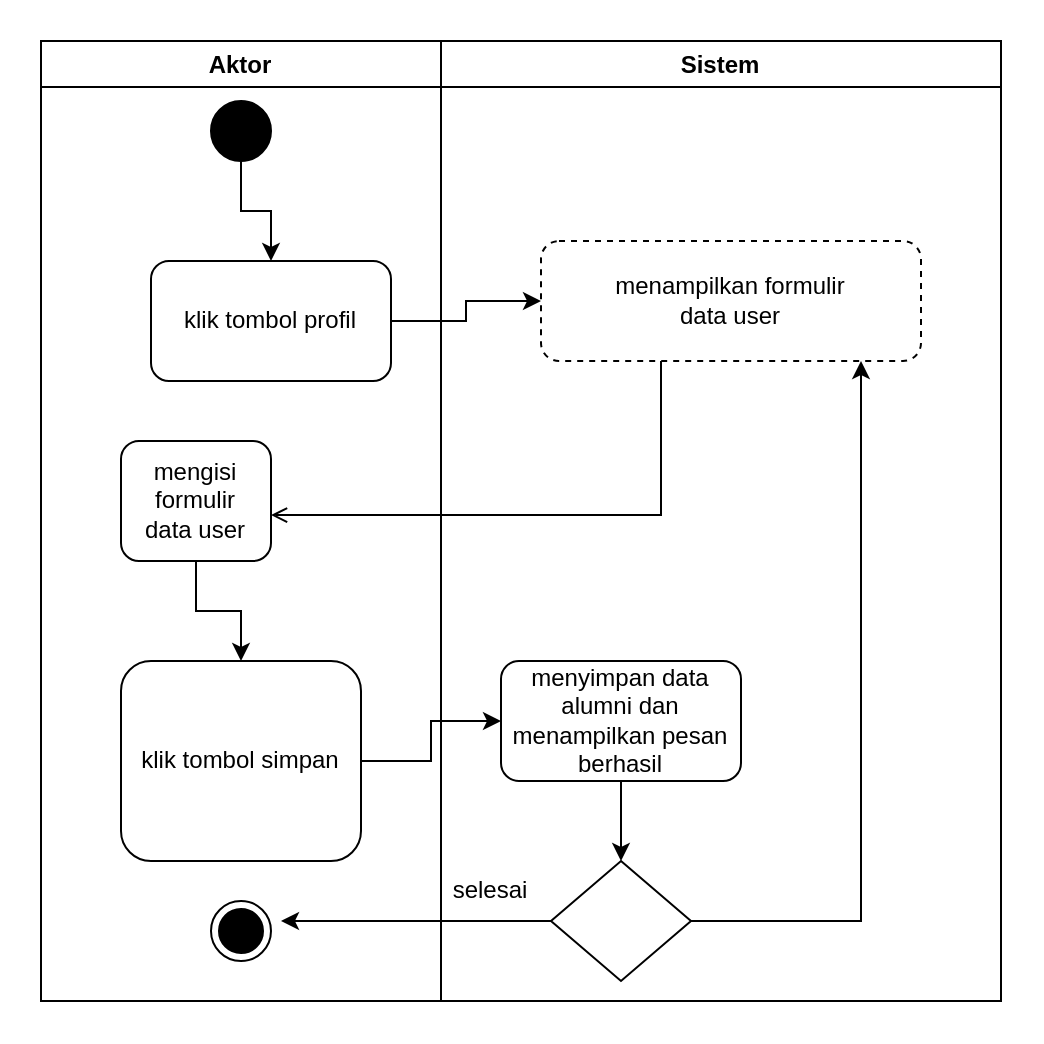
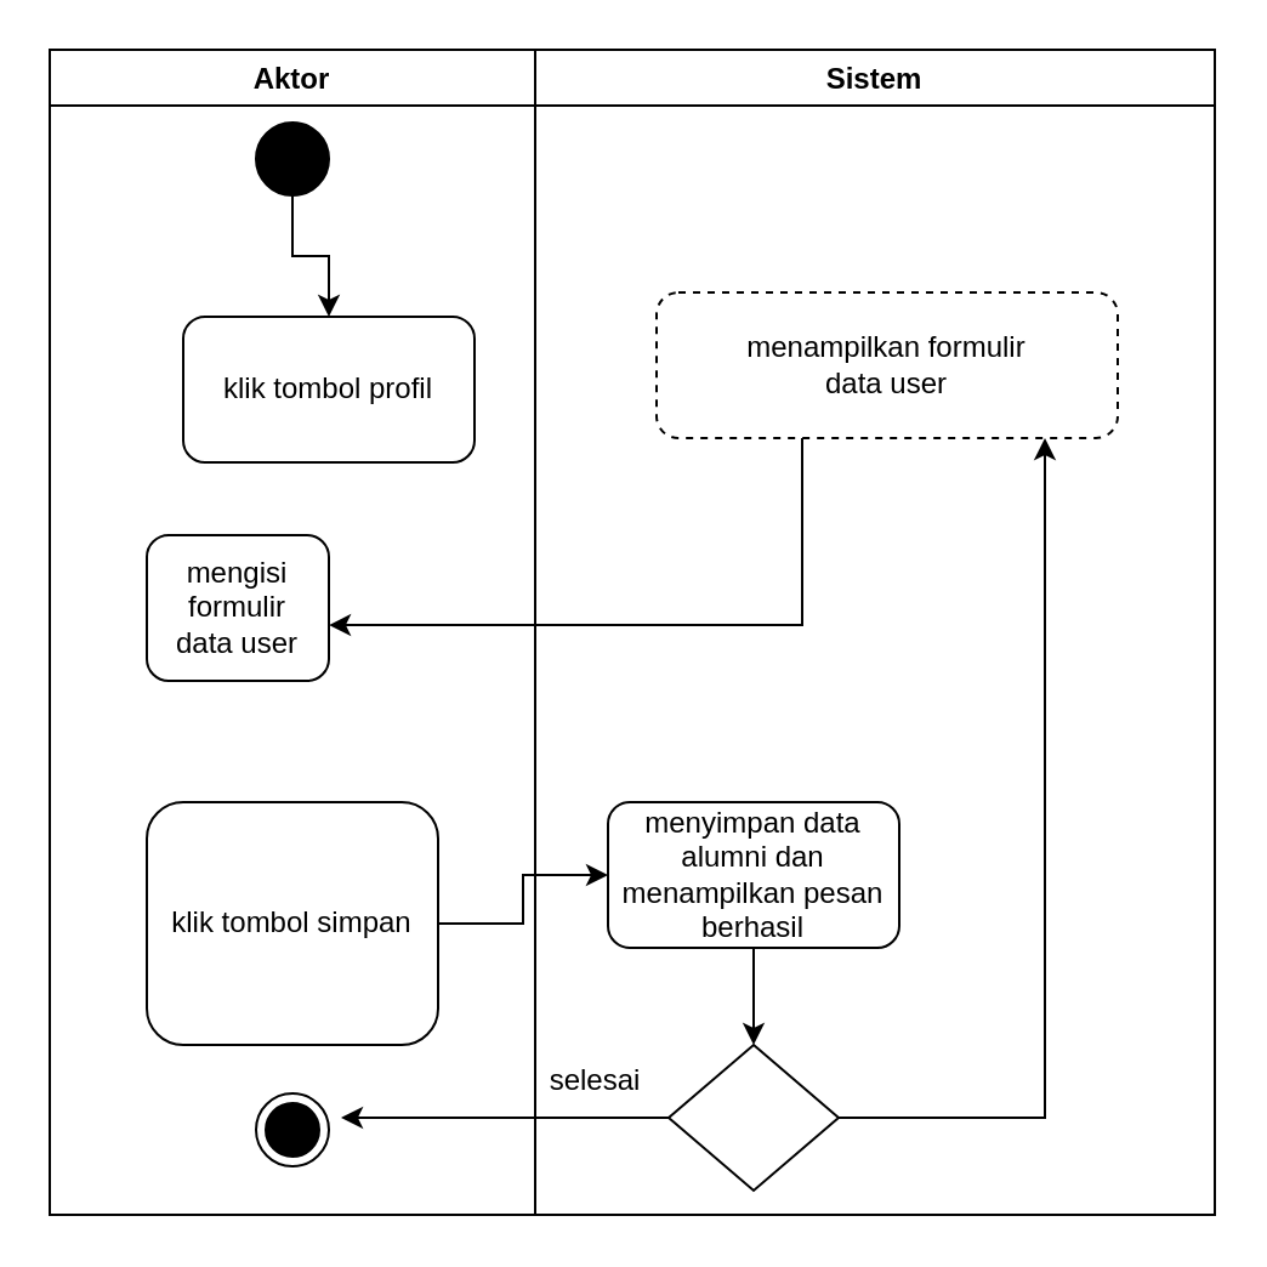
- <mxCell id="17" value="" style="edgeStyle=orthogonalEdgeStyle;rounded=0;orthogonalLoop=1;jettySize=auto;html=1;" parent="1" source="5" target="11" edge="1"><mxGeometry relative="1" as="geometry" /></mxCell>
- <mxCell id="18" value="" style="edgeStyle=orthogonalEdgeStyle;rounded=0;orthogonalLoop=1;jettySize=auto;html=1;entryX=1;entryY=0.617;entryDx=0;entryDy=0;entryPerimeter=0;endArrow=open;" parent="1" source="11" target="7" edge="1"><mxGeometry relative="1" as="geometry"><mxPoint x="330" y="260" as="targetPoint" /><Array as="points"><mxPoint x="330" y="257" /></Array></mxGeometry></mxCell>
+ <mxCell id="18" value="" style="edgeStyle=orthogonalEdgeStyle;rounded=0;orthogonalLoop=1;jettySize=auto;html=1;entryX=1;entryY=0.617;entryDx=0;entryDy=0;entryPerimeter=0;" parent="1" source="11" target="7" edge="1"><mxGeometry relative="1" as="geometry"><mxPoint x="330" y="260" as="targetPoint" /><Array as="points"><mxPoint x="330" y="257" /></Array></mxGeometry></mxCell>
- <mxCell id="6" value="" style="edgeStyle=orthogonalEdgeStyle;rounded=0;orthogonalLoop=1;jettySize=auto;html=1;" parent="2" source="7" target="8" edge="1"><mxGeometry relative="1" as="geometry" /></mxCell>
